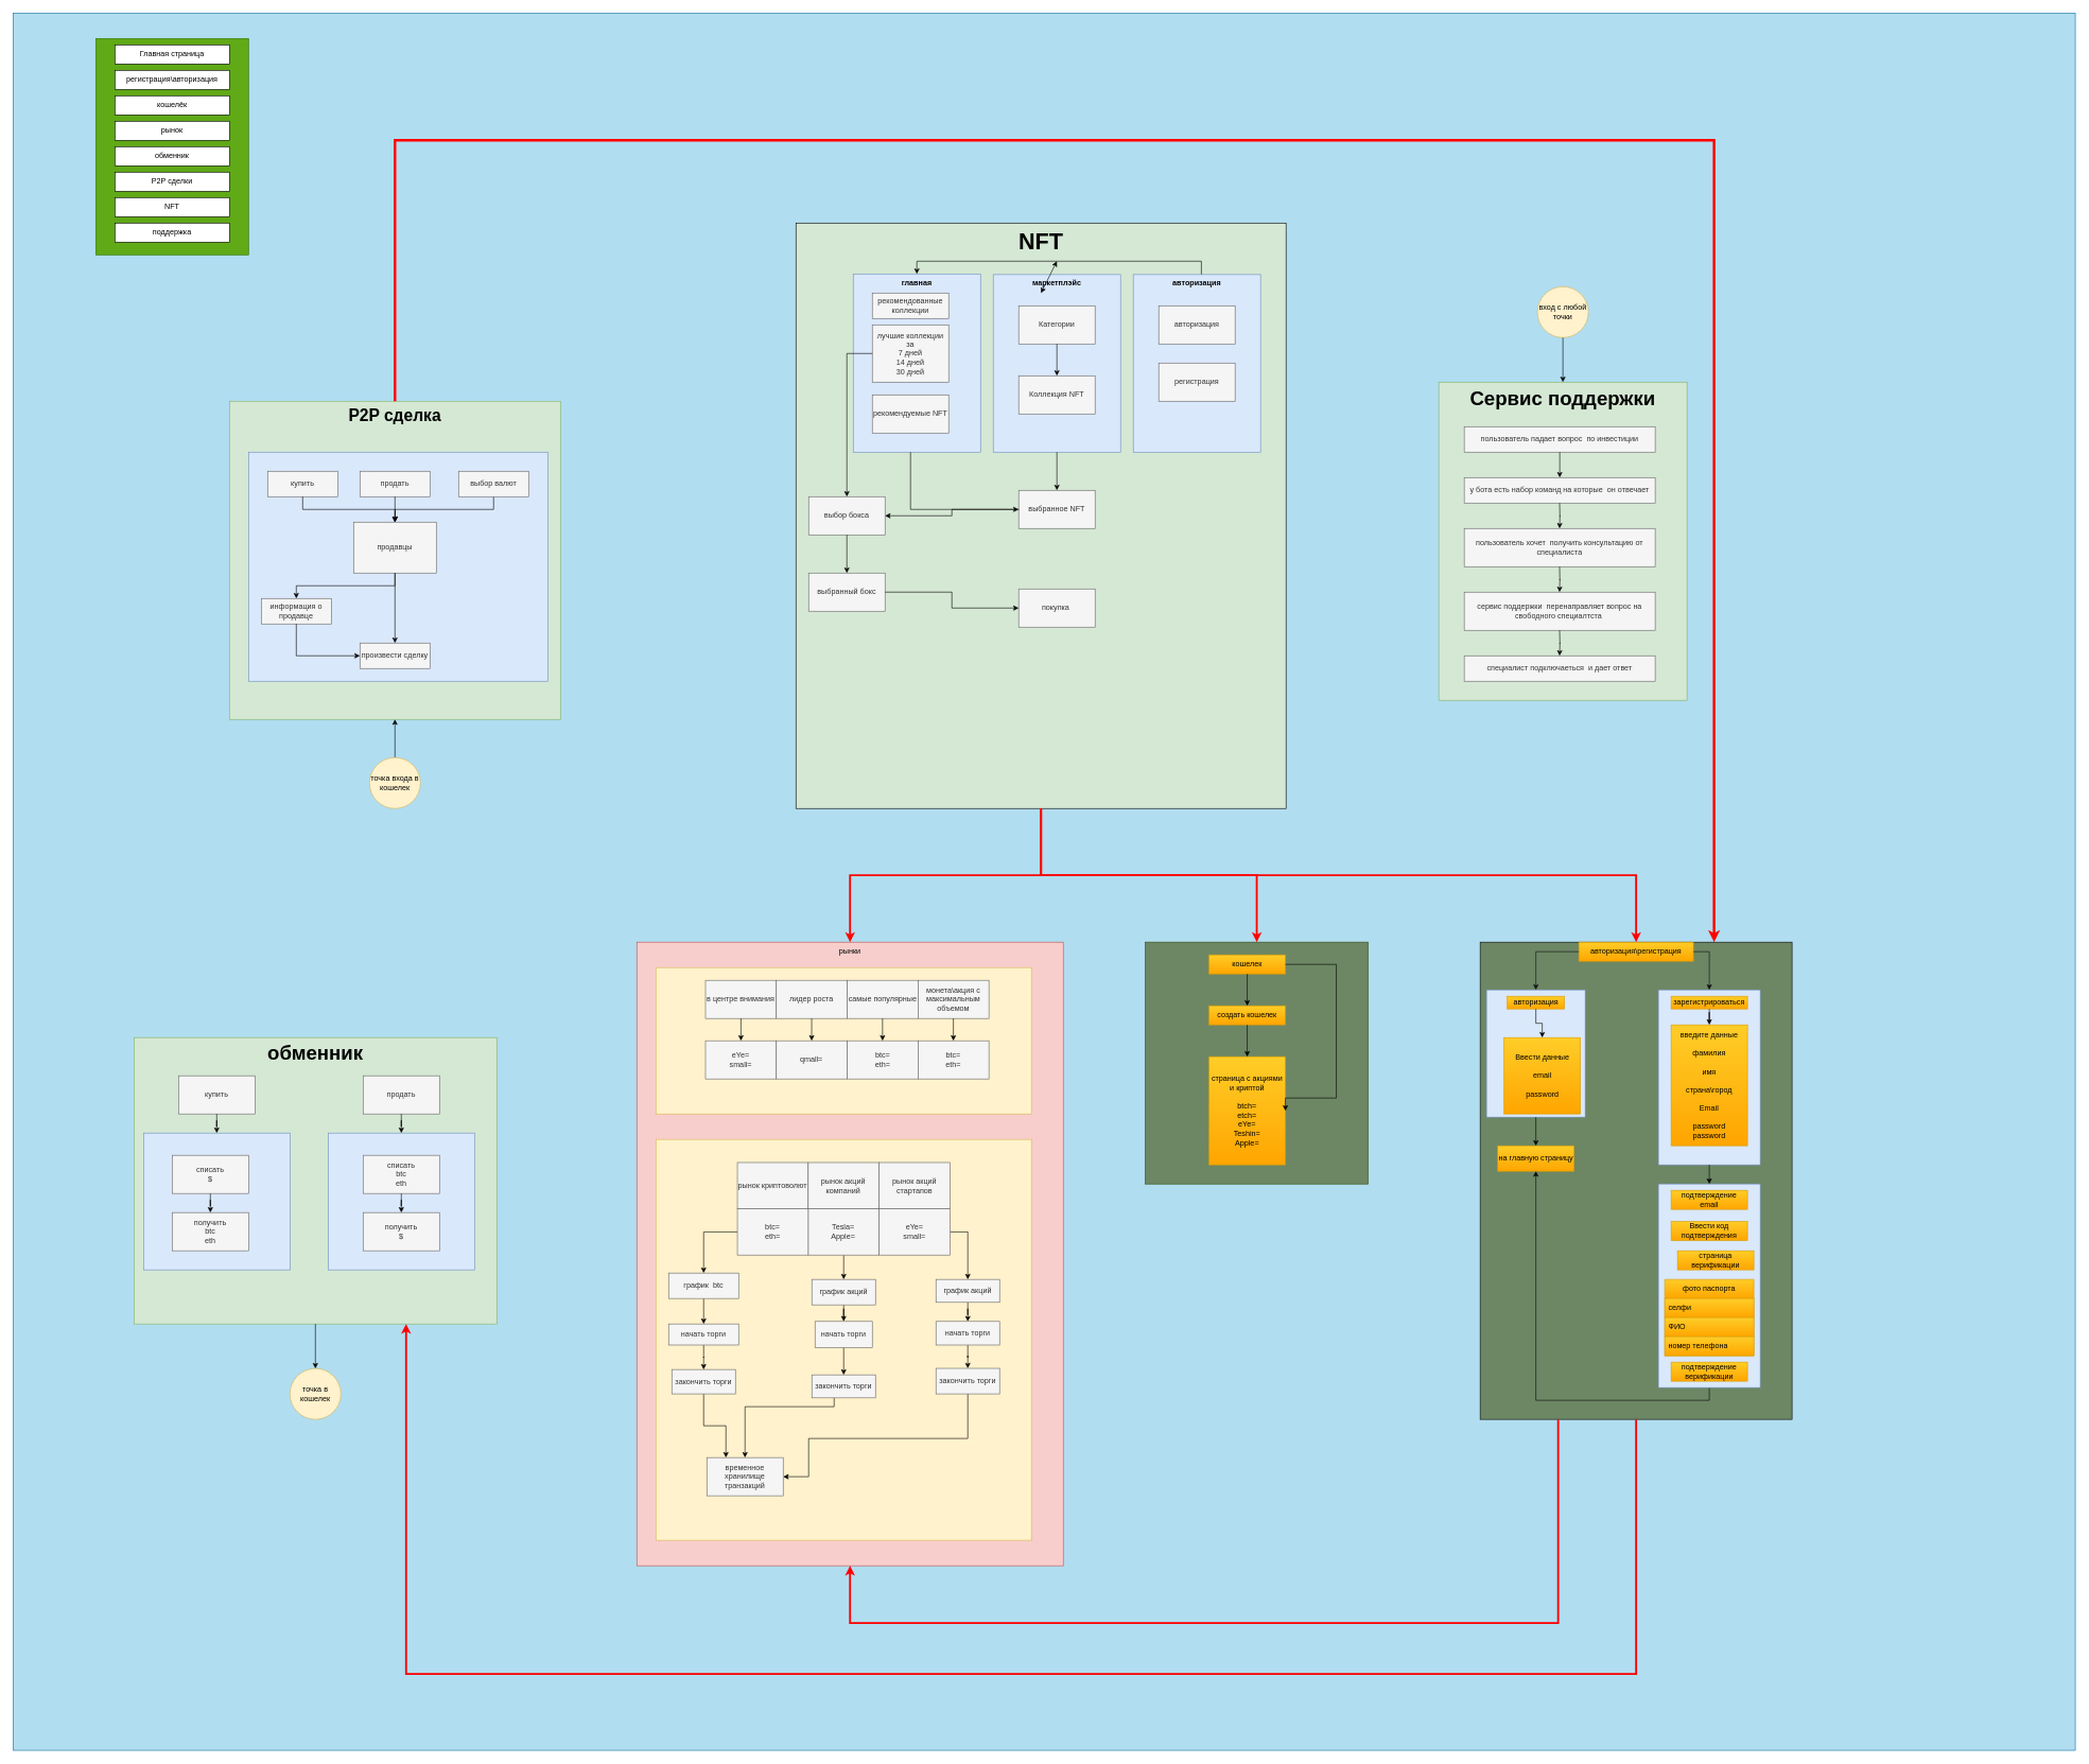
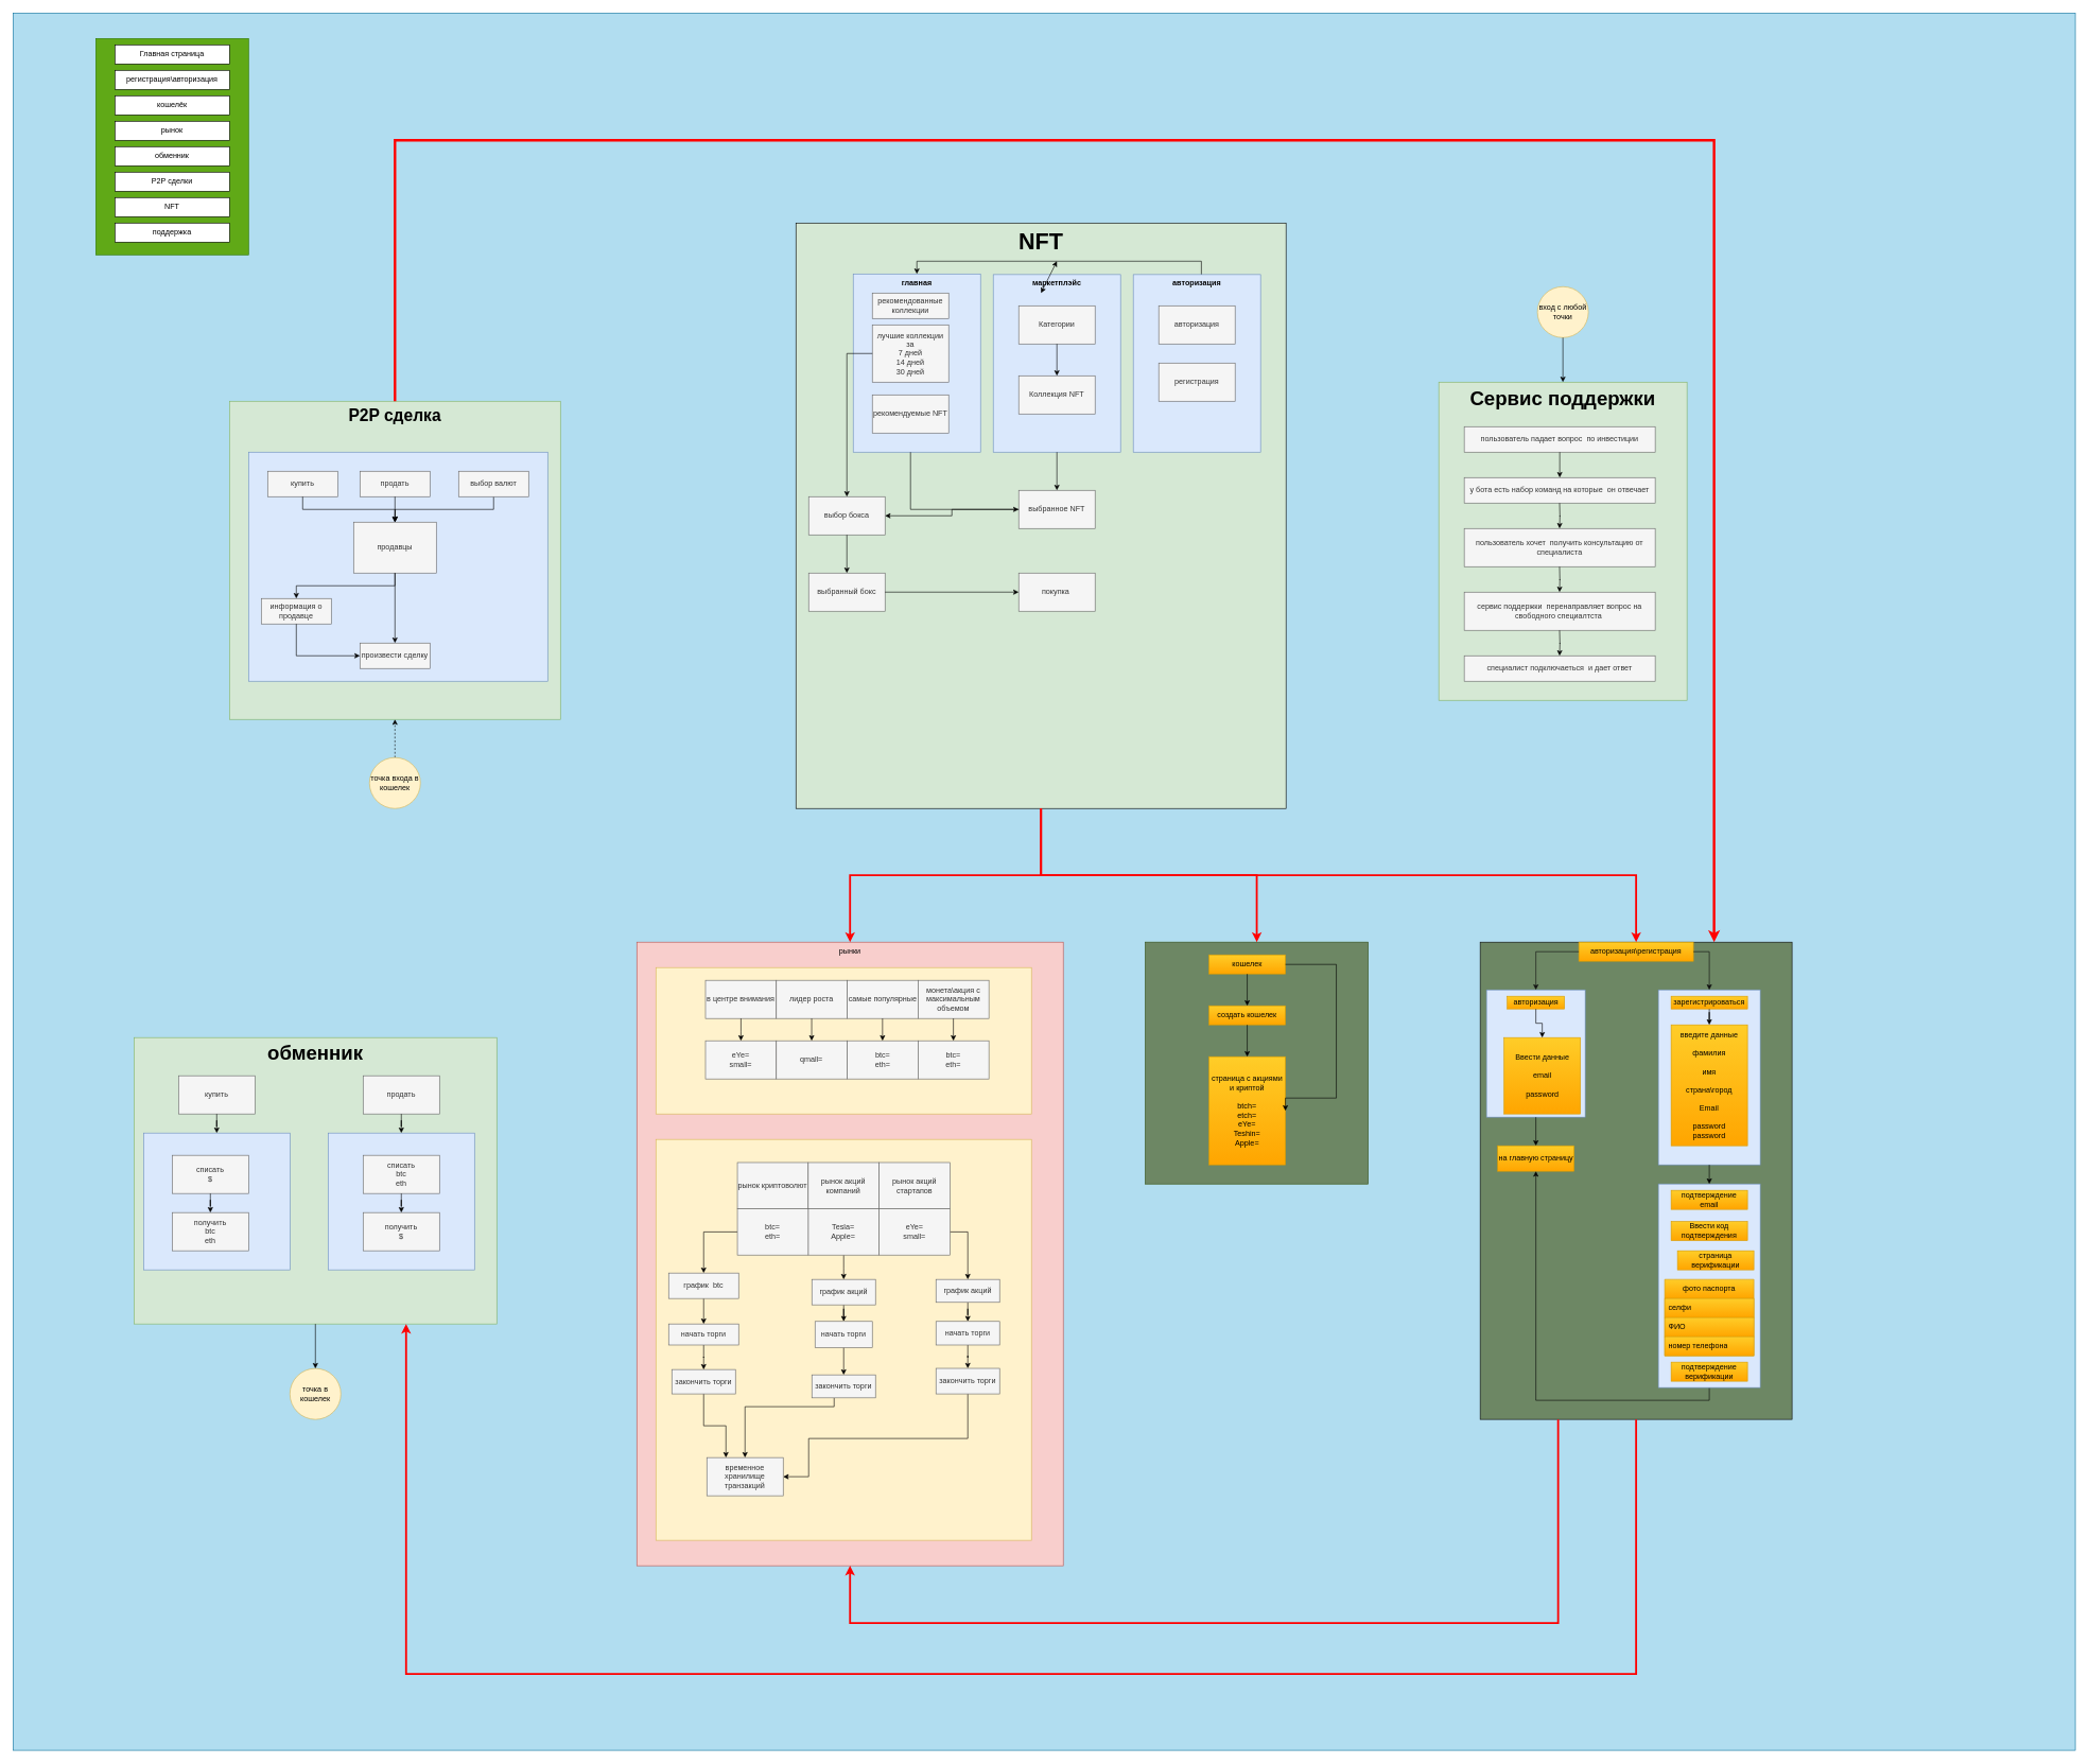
- <mxCell id="161" value="покупка&amp;nbsp;" style="rounded=0;whiteSpace=wrap;html=1;fillColor=#f5f5f5;fontColor=#333333;strokeColor=#666666;" parent="140" vertex="1"><mxGeometry x="350" y="575" width="120" height="60" as="geometry" /></mxCell>
+ <mxCell id="161" value="покупка&amp;nbsp;" style="rounded=0;whiteSpace=wrap;html=1;fillColor=#f5f5f5;fontColor=#333333;strokeColor=#666666;" parent="140" vertex="1"><mxGeometry x="350" y="550" width="120" height="60" as="geometry" /></mxCell>
- <mxCell id="125" style="edgeStyle=orthogonalEdgeStyle;rounded=0;orthogonalLoop=1;jettySize=auto;html=1;strokeColor=#000000;" parent="110" source="126" target="111" edge="1"><mxGeometry relative="1" as="geometry" /></mxCell>
+ <mxCell id="125" style="edgeStyle=orthogonalEdgeStyle;rounded=0;orthogonalLoop=1;jettySize=auto;html=1;strokeColor=#000000;dashed=1;" parent="110" source="126" target="111" edge="1"><mxGeometry relative="1" as="geometry" /></mxCell>
